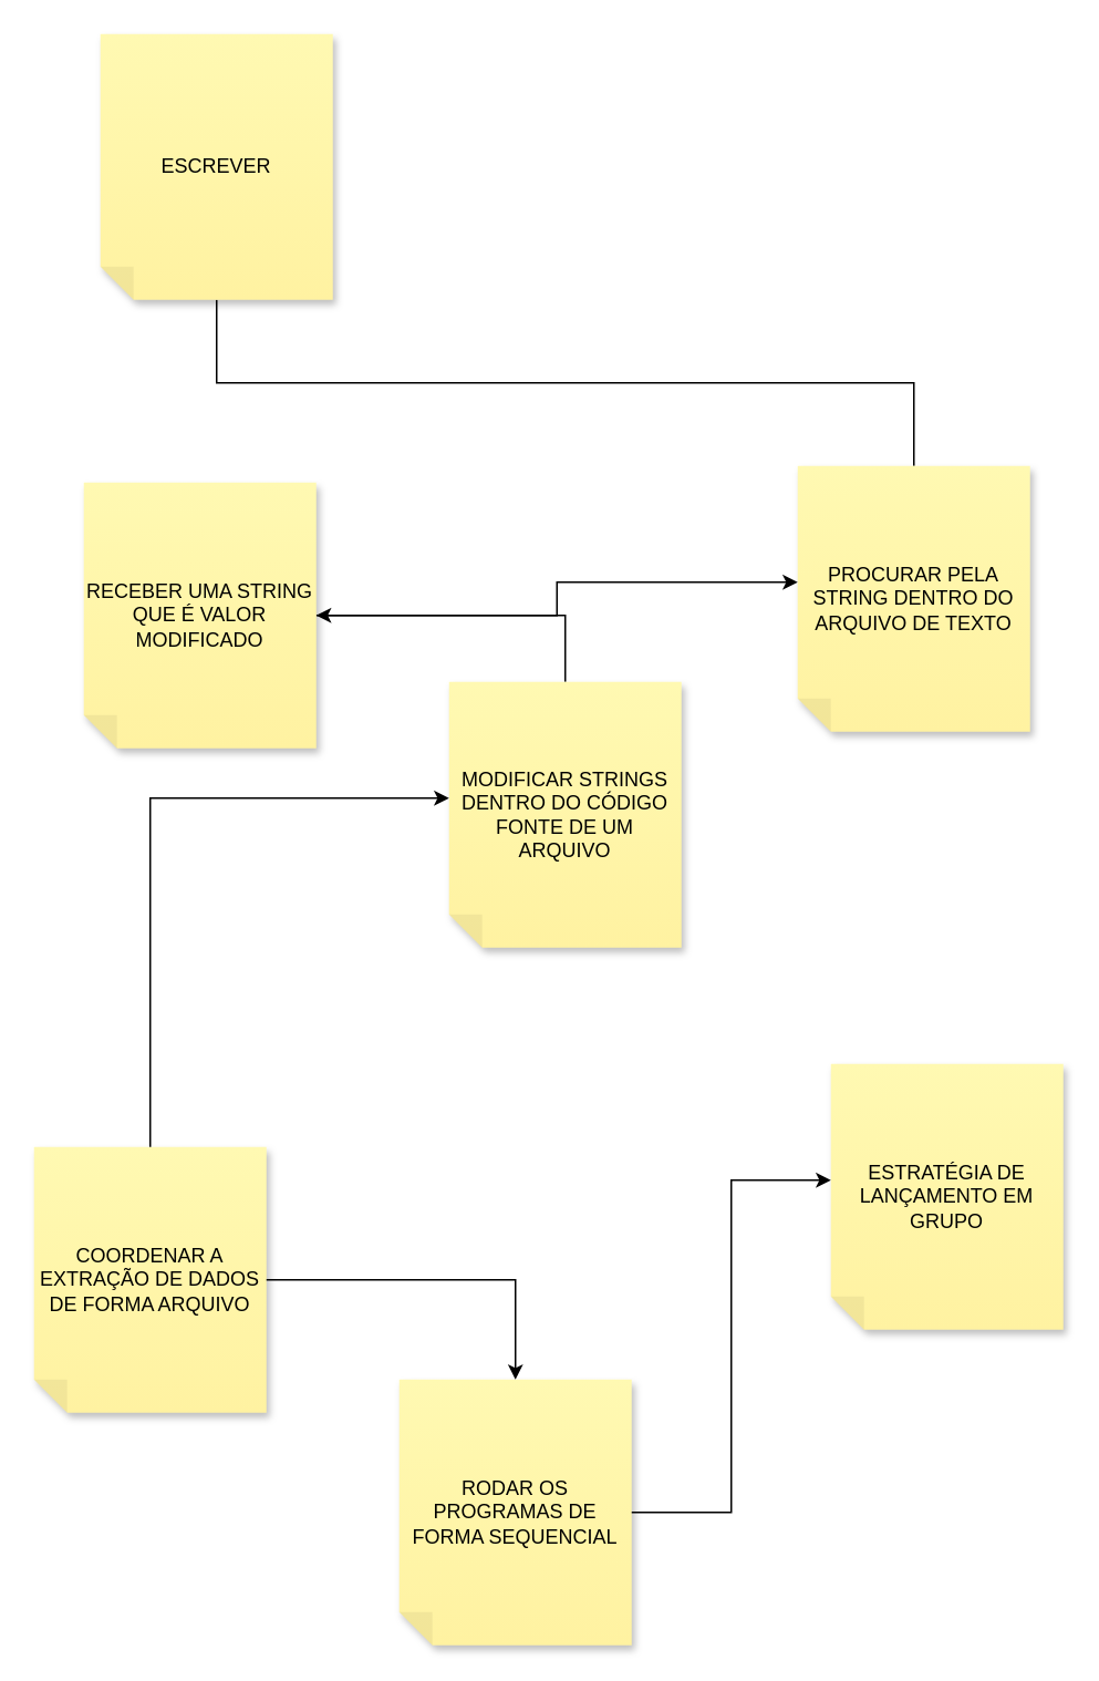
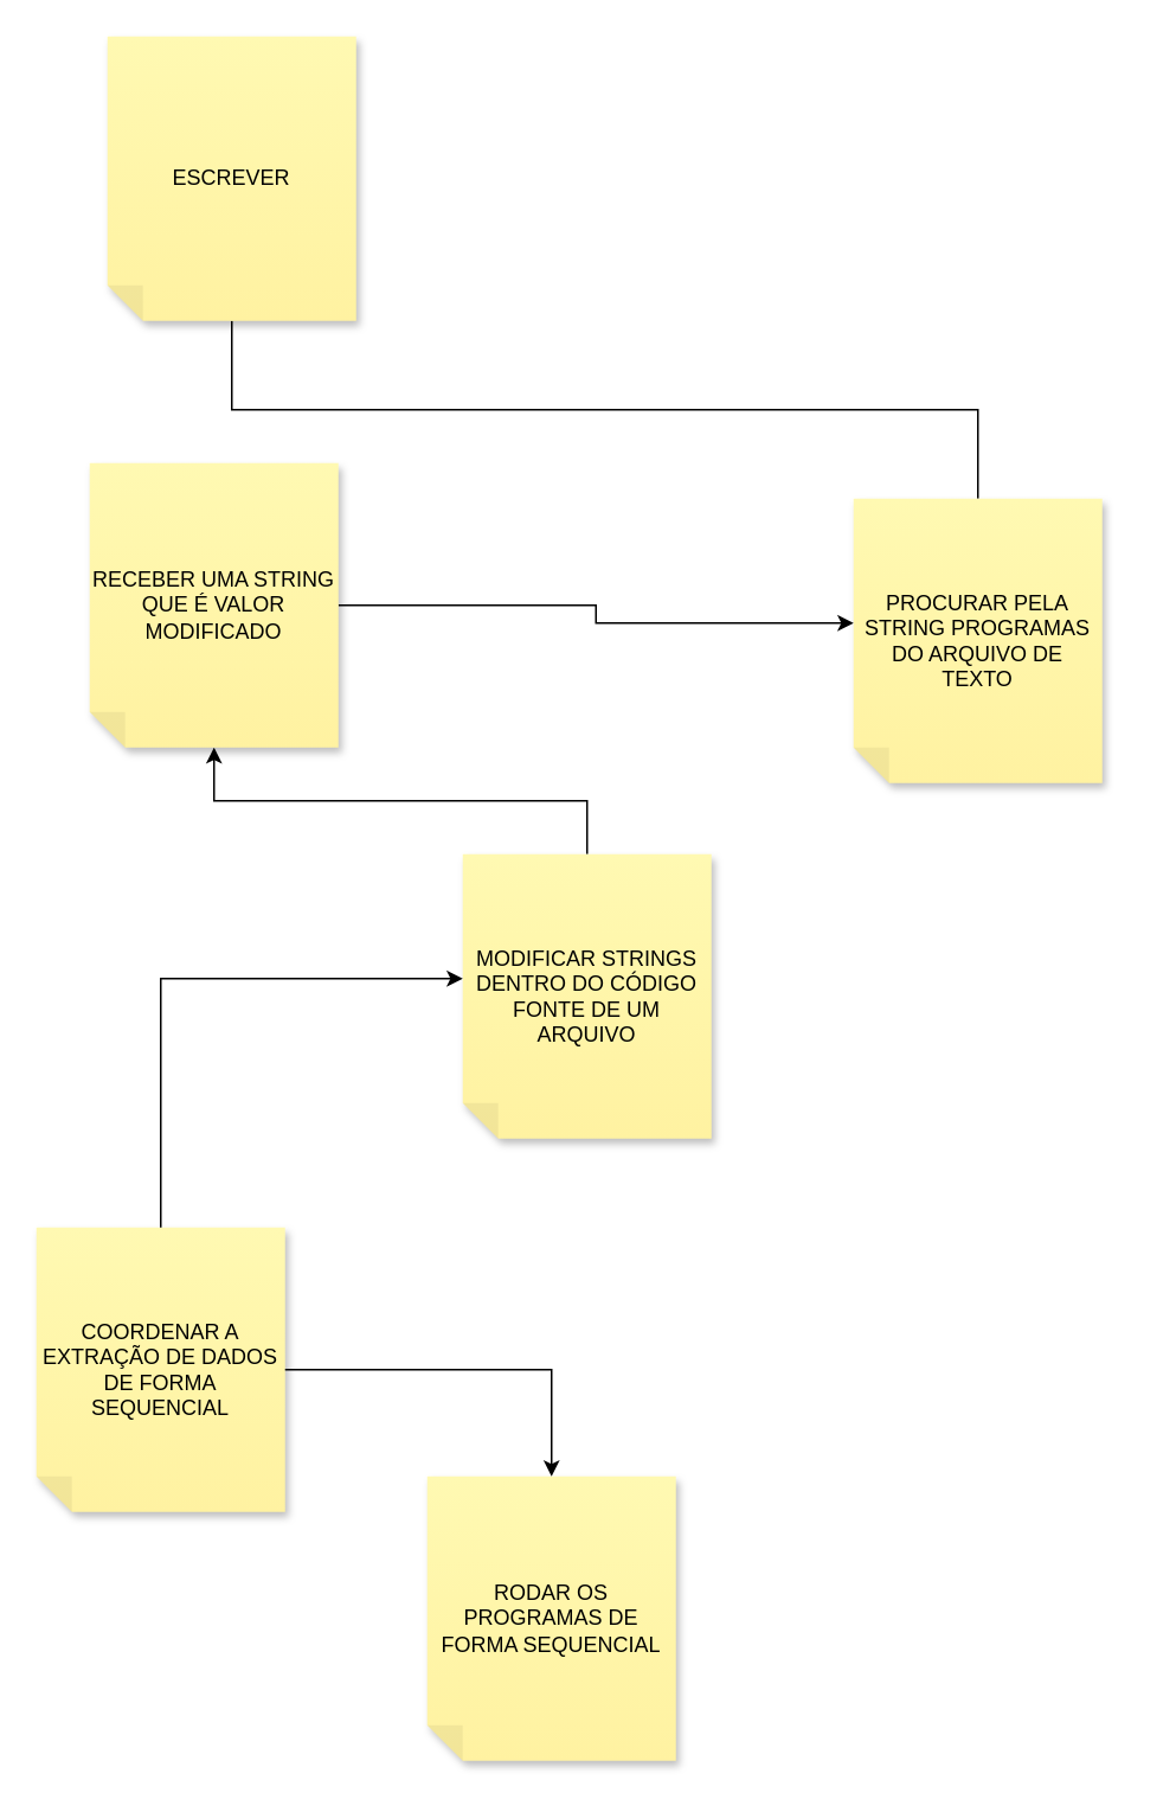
- <mxCell id="6" value="PROCURAR PELA STRING DENTRO DO ARQUIVO DE TEXTO" style="shape=note;whiteSpace=wrap;html=1;backgroundOutline=1;fontColor=#000000;darkOpacity=0.05;fillColor=#FFF9B2;strokeColor=none;fillStyle=solid;direction=west;gradientDirection=north;gradientColor=#FFF2A1;shadow=1;size=20;pointerEvents=1;" vertex="1" parent="1"><mxGeometry x="480" y="280" width="140" height="160" as="geometry" /></mxCell>
+ <mxCell id="6" value="PROCURAR PELA STRING PROGRAMAS DO ARQUIVO DE TEXTO" style="shape=note;whiteSpace=wrap;html=1;backgroundOutline=1;fontColor=#000000;darkOpacity=0.05;fillColor=#FFF9B2;strokeColor=none;fillStyle=solid;direction=west;gradientDirection=north;gradientColor=#FFF2A1;shadow=1;size=20;pointerEvents=1;" vertex="1" parent="1"><mxGeometry x="480" y="280" width="140" height="160" as="geometry" /></mxCell>
- <mxCell id="10" value="RECEBER UMA STRING QUE É VALOR MODIFICADO" style="shape=note;whiteSpace=wrap;html=1;backgroundOutline=1;fontColor=#000000;darkOpacity=0.05;fillColor=#FFF9B2;strokeColor=none;fillStyle=solid;direction=west;gradientDirection=north;gradientColor=#FFF2A1;shadow=1;size=20;pointerEvents=1;" vertex="1" parent="1"><mxGeometry x="50" y="290" width="140" height="160" as="geometry" /></mxCell>
+ <mxCell id="10" value="RECEBER UMA STRING QUE É VALOR MODIFICADO" style="shape=note;whiteSpace=wrap;html=1;backgroundOutline=1;fontColor=#000000;darkOpacity=0.05;fillColor=#FFF9B2;strokeColor=none;fillStyle=solid;direction=west;gradientDirection=north;gradientColor=#FFF2A1;shadow=1;size=20;pointerEvents=1;" vertex="1" parent="1"><mxGeometry x="50" y="260" width="140" height="160" as="geometry" /></mxCell>
- <mxCell id="4" value="MODIFICAR STRINGS DENTRO DO CÓDIGO FONTE DE UM ARQUIVO" style="shape=note;whiteSpace=wrap;html=1;backgroundOutline=1;fontColor=#000000;darkOpacity=0.05;fillColor=#FFF9B2;strokeColor=none;fillStyle=solid;direction=west;gradientDirection=north;gradientColor=#FFF2A1;shadow=1;size=20;pointerEvents=1;" vertex="1" parent="1"><mxGeometry x="270" y="410" width="140" height="160" as="geometry" /></mxCell>
+ <mxCell id="4" value="MODIFICAR STRINGS DENTRO DO CÓDIGO FONTE DE UM ARQUIVO" style="shape=note;whiteSpace=wrap;html=1;backgroundOutline=1;fontColor=#000000;darkOpacity=0.05;fillColor=#FFF9B2;strokeColor=none;fillStyle=solid;direction=west;gradientDirection=north;gradientColor=#FFF2A1;shadow=1;size=20;pointerEvents=1;" vertex="1" parent="1"><mxGeometry x="260" y="480" width="140" height="160" as="geometry" /></mxCell>
- <mxCell id="13" value="ESTRATÉGIA DE LANÇAMENTO EM GRUPO" style="shape=note;whiteSpace=wrap;html=1;backgroundOutline=1;fontColor=#000000;darkOpacity=0.05;fillColor=#FFF9B2;strokeColor=none;fillStyle=solid;direction=west;gradientDirection=north;gradientColor=#FFF2A1;shadow=1;size=20;pointerEvents=1;" vertex="1" parent="1"><mxGeometry x="500" y="640" width="140" height="160" as="geometry" /></mxCell>
- <mxCell id="2" value="COORDENAR A EXTRAÇÃO DE DADOS DE FORMA ARQUIVO" style="shape=note;whiteSpace=wrap;html=1;backgroundOutline=1;fontColor=#000000;darkOpacity=0.05;fillColor=#FFF9B2;strokeColor=none;fillStyle=solid;direction=west;gradientDirection=north;gradientColor=#FFF2A1;shadow=1;size=20;pointerEvents=1;" vertex="1" parent="1"><mxGeometry x="20" y="690" width="140" height="160" as="geometry" /></mxCell>
+ <mxCell id="2" value="COORDENAR A EXTRAÇÃO DE DADOS DE FORMA SEQUENCIAL" style="shape=note;whiteSpace=wrap;html=1;backgroundOutline=1;fontColor=#000000;darkOpacity=0.05;fillColor=#FFF9B2;strokeColor=none;fillStyle=solid;direction=west;gradientDirection=north;gradientColor=#FFF2A1;shadow=1;size=20;pointerEvents=1;" vertex="1" parent="1"><mxGeometry x="20" y="690" width="140" height="160" as="geometry" /></mxCell>
- <mxCell id="14" style="edgeStyle=orthogonalEdgeStyle;rounded=0;orthogonalLoop=1;jettySize=auto;html=1;exitX=0;exitY=0.5;exitDx=0;exitDy=0;exitPerimeter=0;entryX=0;entryY=0;entryDx=140;entryDy=90;entryPerimeter=0;" edge="1" parent="1" source="11" target="13"><mxGeometry relative="1" as="geometry" /></mxCell>
